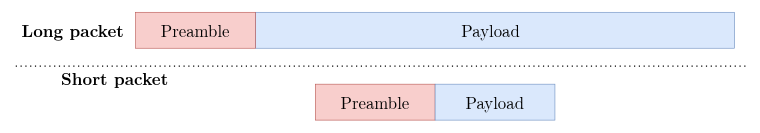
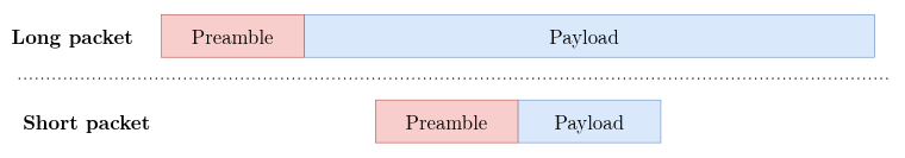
- <mxCell id="8" value="Long packet" style="text;html=1;align=center;verticalAlign=middle;resizable=0;points=[];autosize=1;strokeColor=none;fillColor=none;fontSize=28;fontFamily=Latin Modern Roman;fontStyle=1" vertex="1" parent="1"><mxGeometry x="25" y="25" width="190" height="50" as="geometry" /></mxCell>
+ <mxCell id="8" value="Long packet" style="text;html=1;align=center;verticalAlign=middle;resizable=0;points=[];autosize=1;strokeColor=none;fillColor=none;fontSize=28;fontFamily=Latin Modern Roman;fontStyle=1" vertex="1" parent="1"><mxGeometry x="5" y="25" width="190" height="50" as="geometry" /></mxCell>
- <mxCell id="9" value="Short packet" style="text;html=1;align=center;verticalAlign=middle;resizable=0;points=[];autosize=1;strokeColor=none;fillColor=none;fontSize=28;fontFamily=Latin Modern Roman;fontStyle=1" vertex="1" parent="1"><mxGeometry x="90" y="105" width="200" height="50" as="geometry" /></mxCell>
+ <mxCell id="9" value="Short packet" style="text;html=1;align=center;verticalAlign=middle;resizable=0;points=[];autosize=1;strokeColor=none;fillColor=none;fontSize=28;fontFamily=Latin Modern Roman;fontStyle=1" vertex="1" parent="1"><mxGeometry x="20" y="145" width="200" height="50" as="geometry" /></mxCell>
